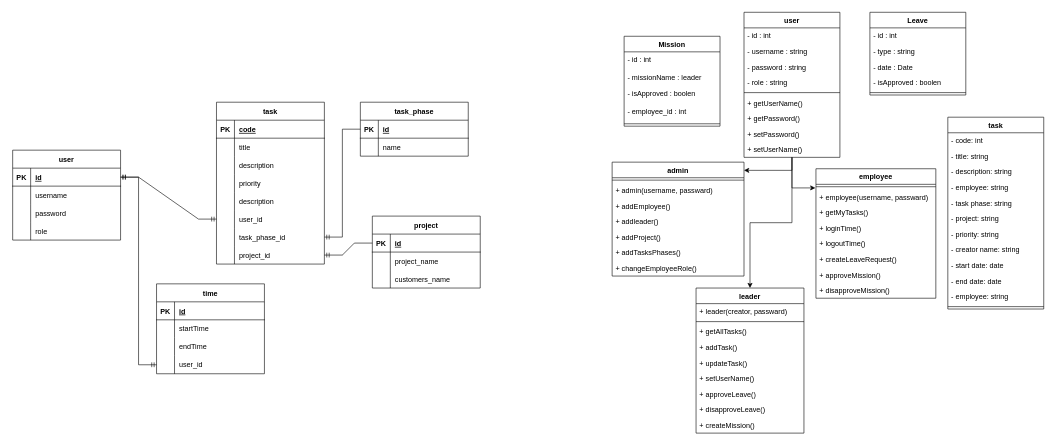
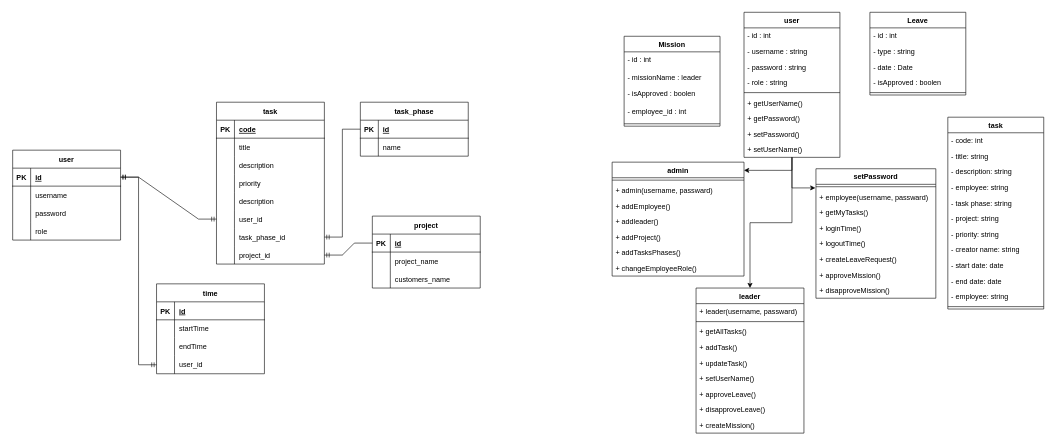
- <mxCell id="23" value="employee" style="swimlane;fontStyle=1;align=center;verticalAlign=top;childLayout=stackLayout;horizontal=1;startSize=26;horizontalStack=0;resizeParent=1;resizeParentMax=0;resizeLast=0;collapsible=1;marginBottom=0;" parent="1" vertex="1"><mxGeometry x="1360" y="281" width="200" height="216" as="geometry" /></mxCell>
+ <mxCell id="23" value="setPassword" style="swimlane;fontStyle=1;align=center;verticalAlign=top;childLayout=stackLayout;horizontal=1;startSize=26;horizontalStack=0;resizeParent=1;resizeParentMax=0;resizeLast=0;collapsible=1;marginBottom=0;" parent="1" vertex="1"><mxGeometry x="1360" y="281" width="200" height="216" as="geometry" /></mxCell>
- <mxCell id="33" value="+ leader(creator, passward)" style="text;strokeColor=none;fillColor=none;align=left;verticalAlign=top;spacingLeft=4;spacingRight=4;overflow=hidden;rotatable=0;points=[[0,0.5],[1,0.5]];portConstraint=eastwest;" vertex="1" parent="32"><mxGeometry y="26" width="180" height="26" as="geometry" /></mxCell>
+ <mxCell id="33" value="+ leader(username, passward)" style="text;strokeColor=none;fillColor=none;align=left;verticalAlign=top;spacingLeft=4;spacingRight=4;overflow=hidden;rotatable=0;points=[[0,0.5],[1,0.5]];portConstraint=eastwest;" vertex="1" parent="32"><mxGeometry y="26" width="180" height="26" as="geometry" /></mxCell>
